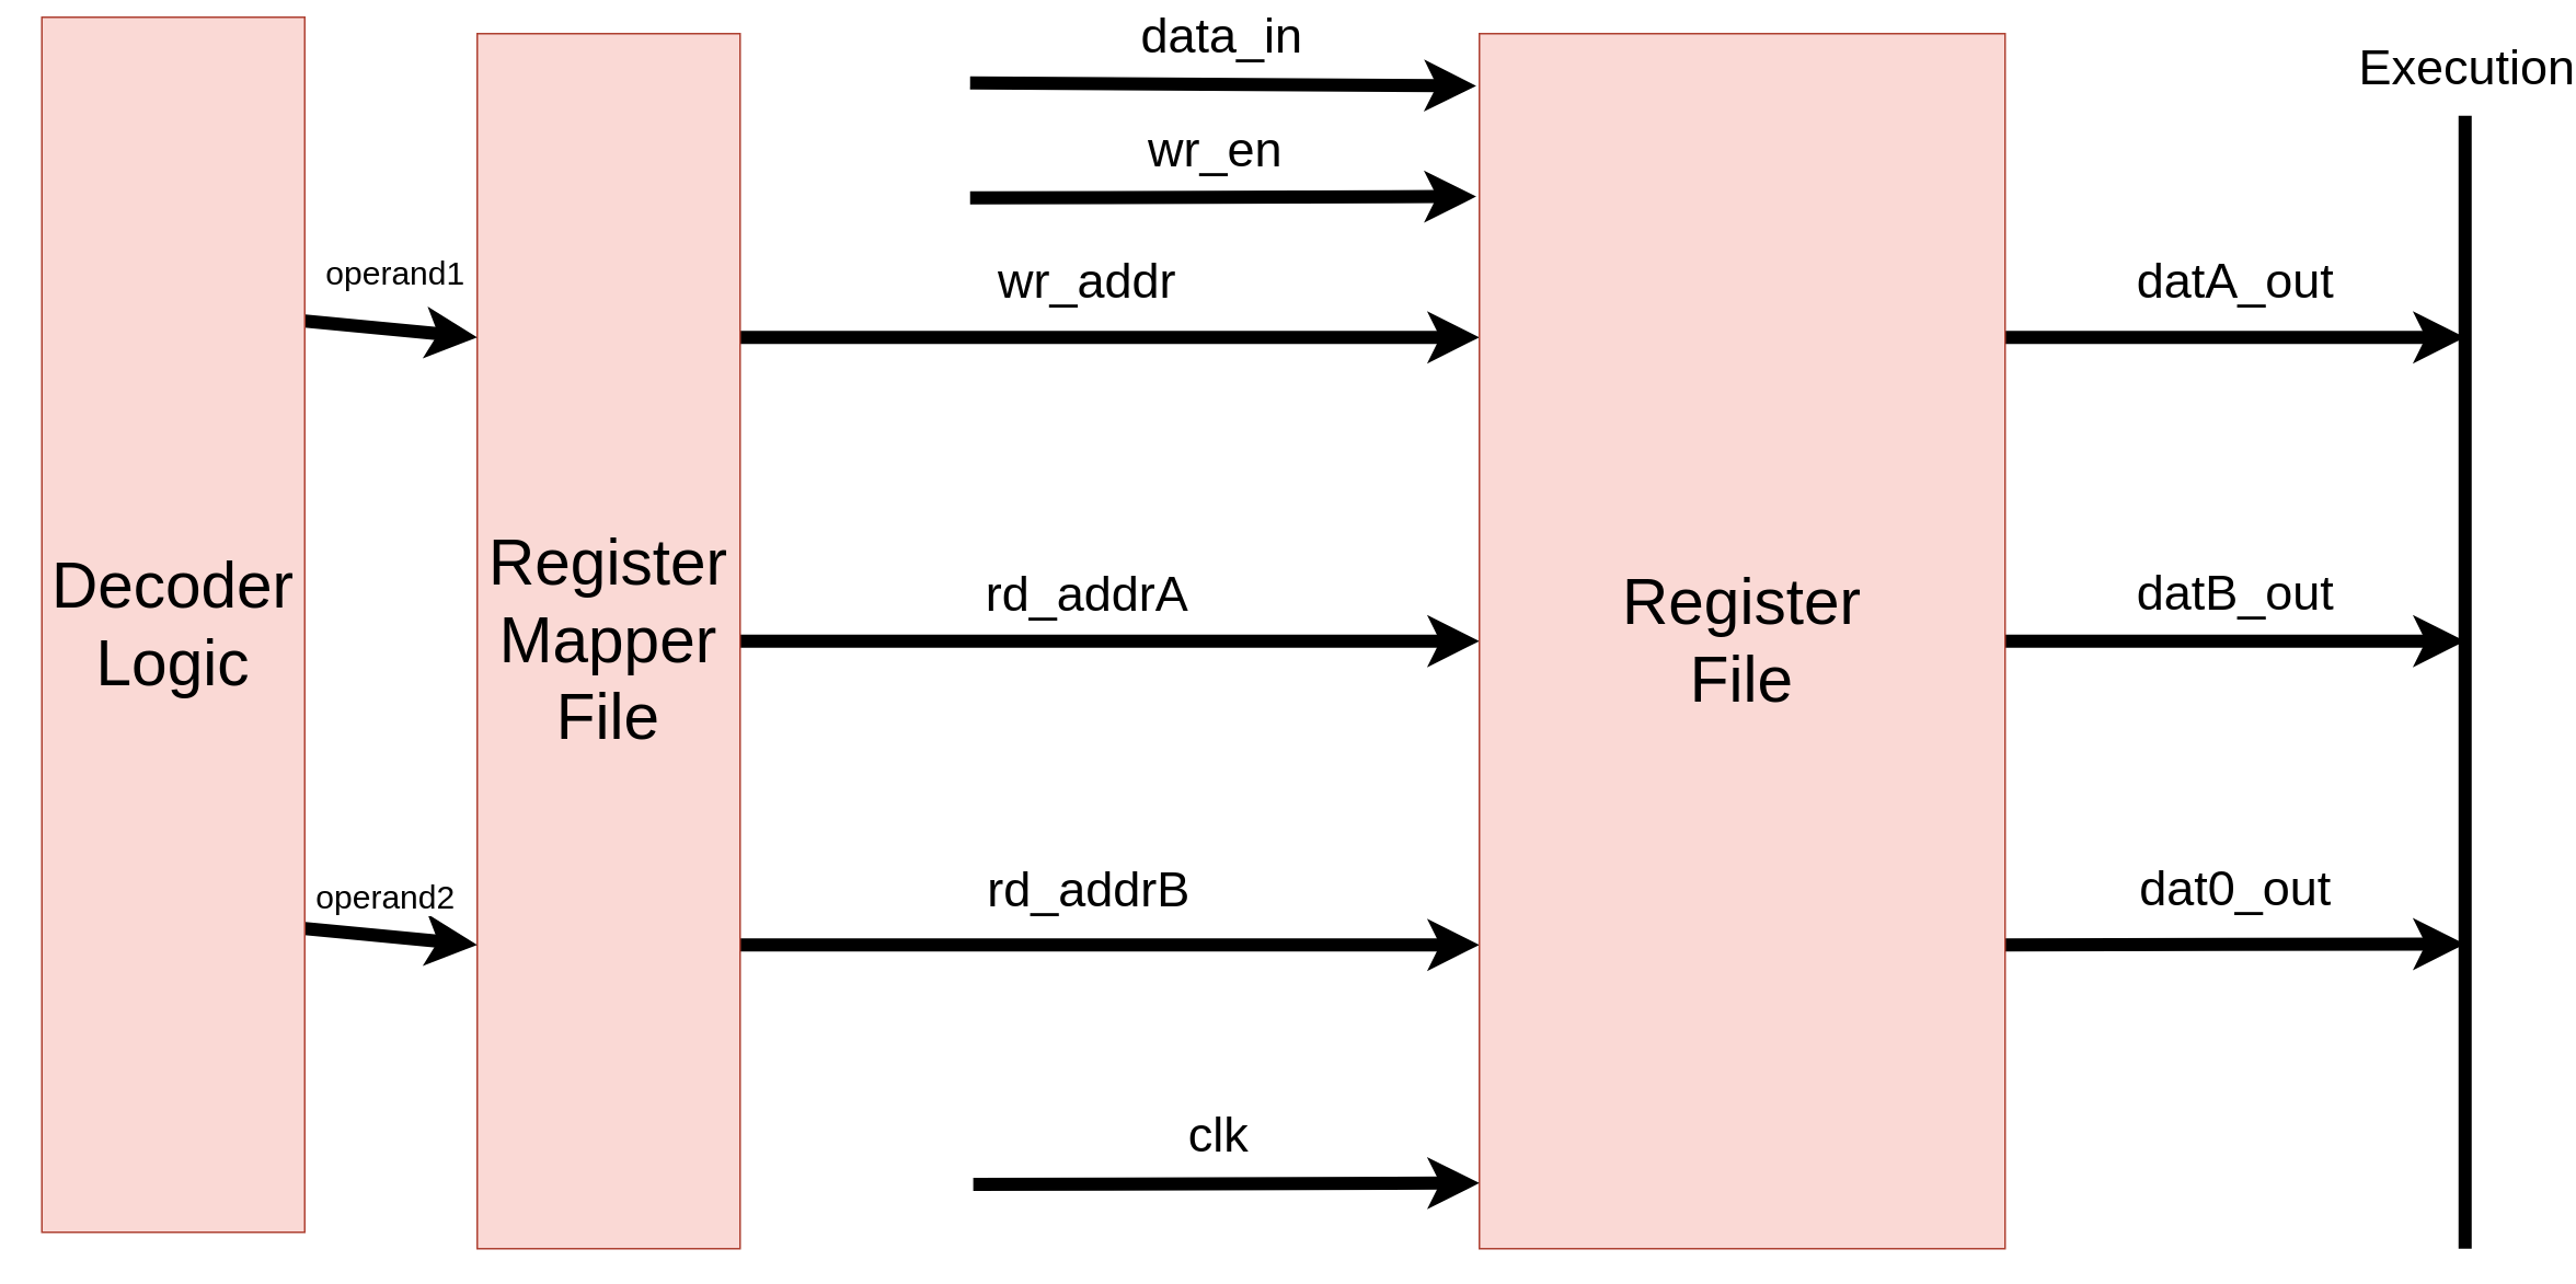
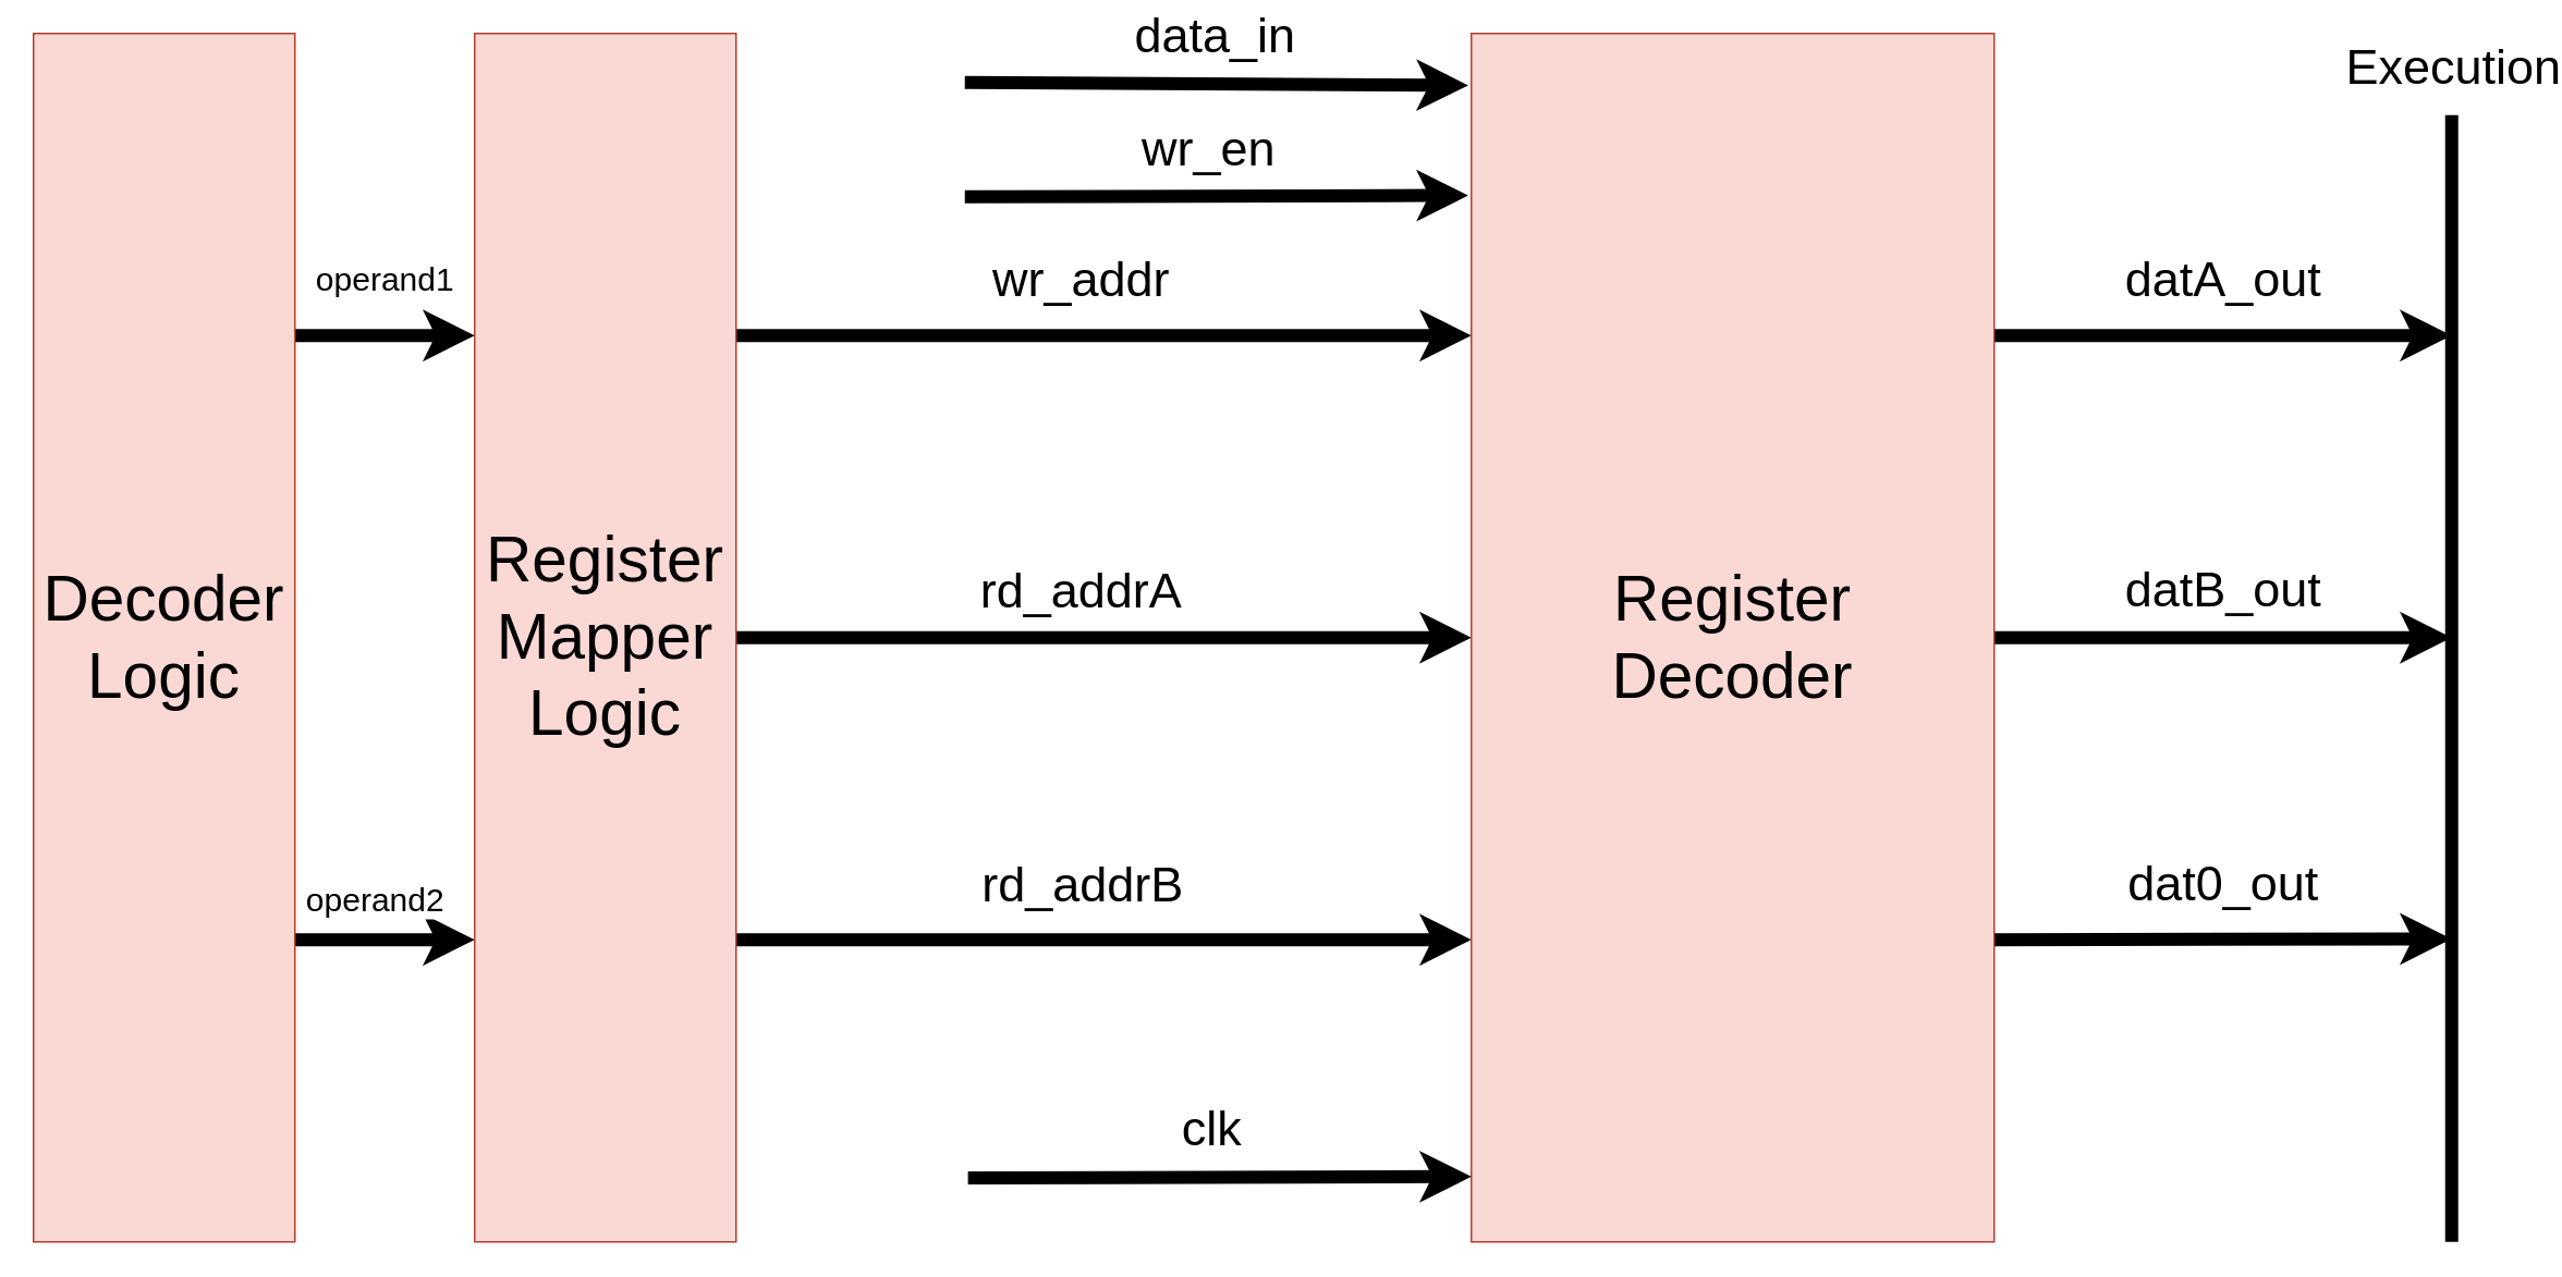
- <mxCell id="12" value="&lt;font color=&quot;#000000&quot; style=&quot;font-size: 39px;&quot;&gt;Decoder&lt;br&gt;Logic&lt;br&gt;&lt;/font&gt;" style="whiteSpace=wrap;html=1;fillColor=#fad9d5;strokeColor=#ae4132;" vertex="1" parent="1"><mxGeometry x="25" y="10" width="160" height="740" as="geometry" /></mxCell>
+ <mxCell id="12" value="&lt;font color=&quot;#000000&quot; style=&quot;font-size: 39px;&quot;&gt;Decoder&lt;br&gt;Logic&lt;br&gt;&lt;/font&gt;" style="whiteSpace=wrap;html=1;fillColor=#fad9d5;strokeColor=#ae4132;" vertex="1" parent="1"><mxGeometry x="20" y="20" width="160" height="740" as="geometry" /></mxCell>
- <mxCell id="9" value="&lt;font color=&quot;#000000&quot; style=&quot;font-size: 39px;&quot;&gt;Register&lt;br&gt;Mapper&lt;br&gt;File&lt;br&gt;&lt;/font&gt;" style="whiteSpace=wrap;html=1;fillColor=#fad9d5;strokeColor=#ae4132;" parent="1" vertex="1"><mxGeometry x="290" y="20" width="160" height="740" as="geometry" /></mxCell>
+ <mxCell id="9" value="&lt;font color=&quot;#000000&quot; style=&quot;font-size: 39px;&quot;&gt;Register&lt;br&gt;Mapper&lt;br&gt;Logic&lt;br&gt;&lt;/font&gt;" style="whiteSpace=wrap;html=1;fillColor=#fad9d5;strokeColor=#ae4132;" parent="1" vertex="1"><mxGeometry x="290" y="20" width="160" height="740" as="geometry" /></mxCell>
- <mxCell id="16" value="&lt;font color=&quot;#000000&quot; style=&quot;font-size: 39px;&quot;&gt;Register&lt;br&gt;File&lt;br&gt;&lt;/font&gt;" style="whiteSpace=wrap;html=1;fillColor=#fad9d5;strokeColor=#ae4132;" vertex="1" parent="1"><mxGeometry x="900" y="20" width="320" height="740" as="geometry" /></mxCell>
+ <mxCell id="16" value="&lt;font color=&quot;#000000&quot; style=&quot;font-size: 39px;&quot;&gt;Register&lt;br&gt;Decoder&lt;br&gt;&lt;/font&gt;" style="whiteSpace=wrap;html=1;fillColor=#fad9d5;strokeColor=#ae4132;" vertex="1" parent="1"><mxGeometry x="900" y="20" width="320" height="740" as="geometry" /></mxCell>
